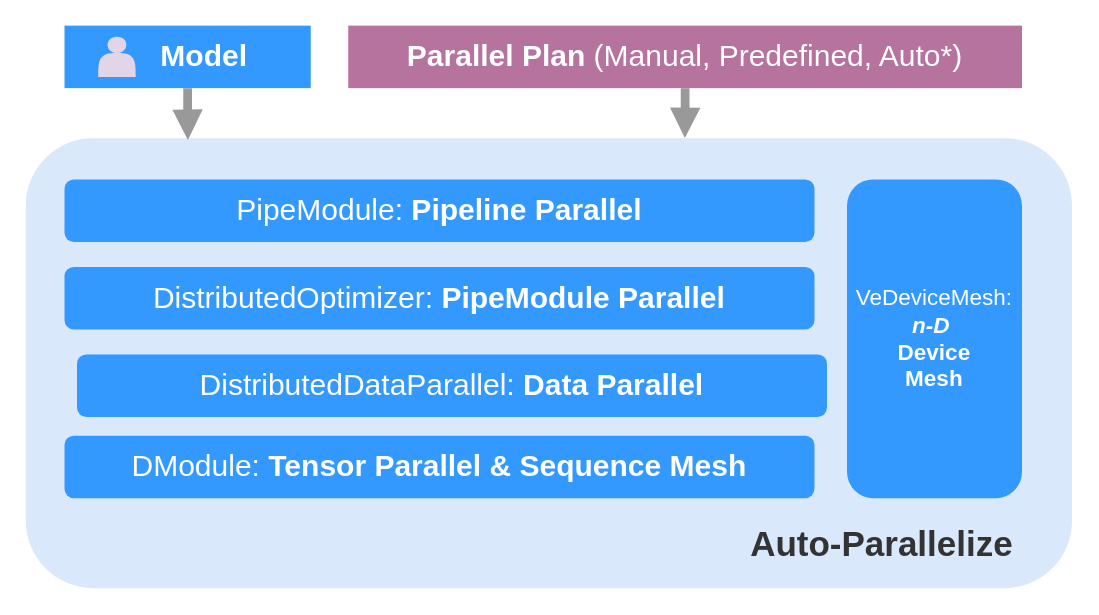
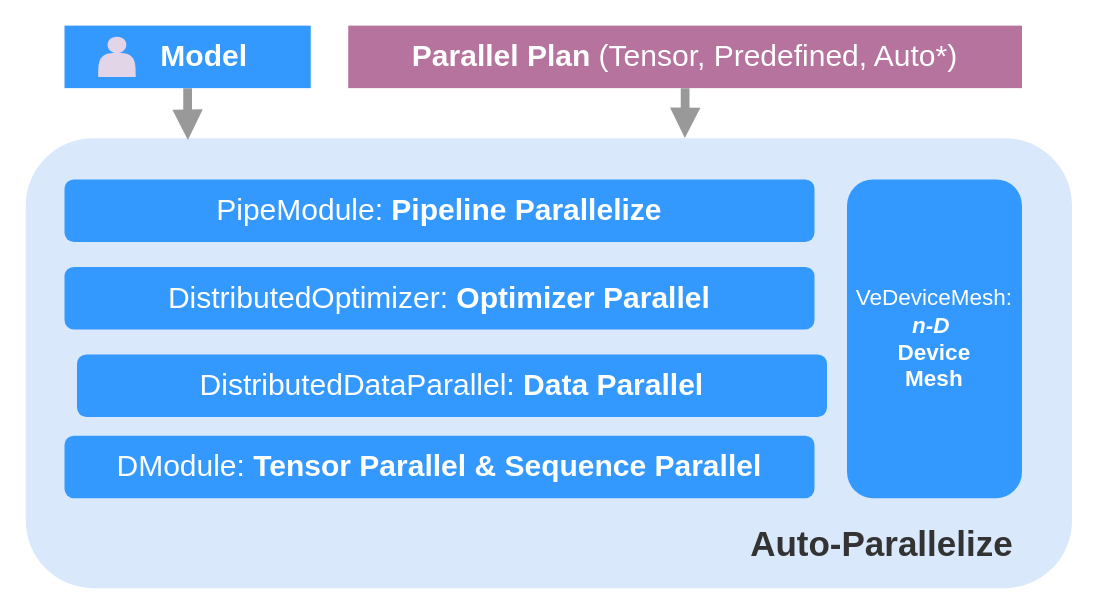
- <mxCell id="10" value="Parallel Plan &lt;span style=&quot;font-weight: normal;&quot;&gt;(Manual, Predefined, Auto*)&lt;/span&gt;" style="rounded=0;whiteSpace=wrap;html=1;fillColor=#B5739D;strokeColor=none;labelBackgroundColor=none;container=0;fontColor=#FFFFFF;fontSize=24;fontStyle=1" vertex="1" parent="1"><mxGeometry x="278" y="20" width="539" height="50" as="geometry" /></mxCell>
+ <mxCell id="10" value="Parallel Plan &lt;span style=&quot;font-weight: normal;&quot;&gt;(Tensor, Predefined, Auto*)&lt;/span&gt;" style="rounded=0;whiteSpace=wrap;html=1;fillColor=#B5739D;strokeColor=none;labelBackgroundColor=none;container=0;fontColor=#FFFFFF;fontSize=24;fontStyle=1" vertex="1" parent="1"><mxGeometry x="278" y="20" width="539" height="50" as="geometry" /></mxCell>
- <mxCell id="3" value="PipeModule:&lt;b&gt;&amp;nbsp;Pipeline Parallel&lt;/b&gt;" style="rounded=1;whiteSpace=wrap;html=1;fontSize=24;fillColor=#3399ff;strokeColor=none;verticalAlign=middle;fontColor=#FFFFFF;" vertex="1" parent="1"><mxGeometry x="51" y="143" width="600" height="50" as="geometry" /></mxCell>
+ <mxCell id="3" value="PipeModule:&lt;b&gt;&amp;nbsp;Pipeline Parallelize&lt;/b&gt;" style="rounded=1;whiteSpace=wrap;html=1;fontSize=24;fillColor=#3399ff;strokeColor=none;verticalAlign=middle;fontColor=#FFFFFF;" vertex="1" parent="1"><mxGeometry x="51" y="143" width="600" height="50" as="geometry" /></mxCell>
- <mxCell id="6" value="DistributedOptimizer: &lt;b&gt;PipeModule Parallel&lt;/b&gt;" style="rounded=1;whiteSpace=wrap;html=1;fontSize=24;fillColor=#3399ff;strokeColor=none;verticalAlign=middle;fontColor=#FFFFFF;" vertex="1" parent="1"><mxGeometry x="51" y="213" width="600" height="50" as="geometry" /></mxCell>
+ <mxCell id="6" value="DistributedOptimizer: &lt;b&gt;Optimizer Parallel&lt;/b&gt;" style="rounded=1;whiteSpace=wrap;html=1;fontSize=24;fillColor=#3399ff;strokeColor=none;verticalAlign=middle;fontColor=#FFFFFF;" vertex="1" parent="1"><mxGeometry x="51" y="213" width="600" height="50" as="geometry" /></mxCell>
- <mxCell id="5" value="DModule: &lt;b&gt;Tensor Parallel &amp;amp; Sequence Mesh&lt;/b&gt;" style="rounded=1;whiteSpace=wrap;html=1;fontSize=24;fillColor=#3399ff;strokeColor=none;verticalAlign=middle;fontColor=#FFFFFF;" vertex="1" parent="1"><mxGeometry x="51" y="348" width="600" height="50" as="geometry" /></mxCell>
+ <mxCell id="5" value="DModule: &lt;b&gt;Tensor Parallel &amp;amp; Sequence Parallel&lt;/b&gt;" style="rounded=1;whiteSpace=wrap;html=1;fontSize=24;fillColor=#3399ff;strokeColor=none;verticalAlign=middle;fontColor=#FFFFFF;" vertex="1" parent="1"><mxGeometry x="51" y="348" width="600" height="50" as="geometry" /></mxCell>
